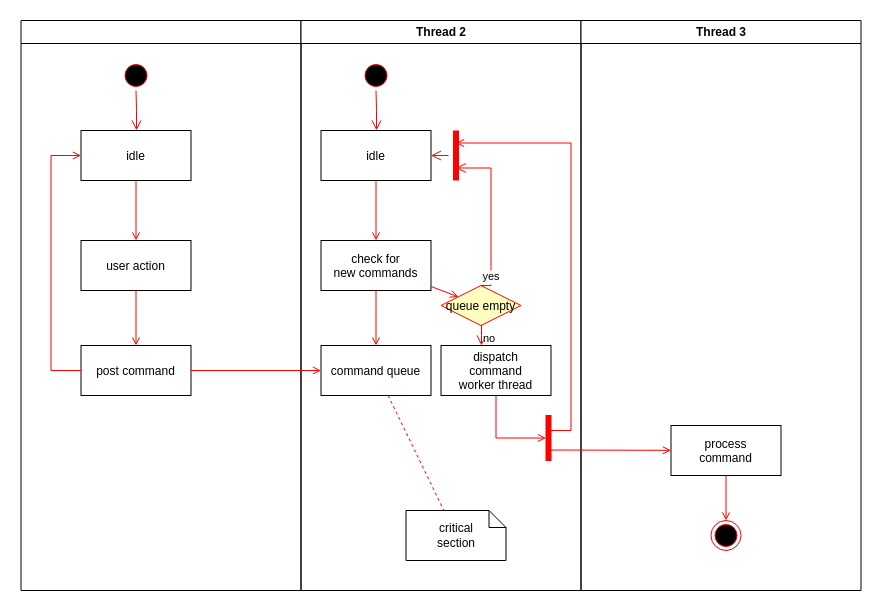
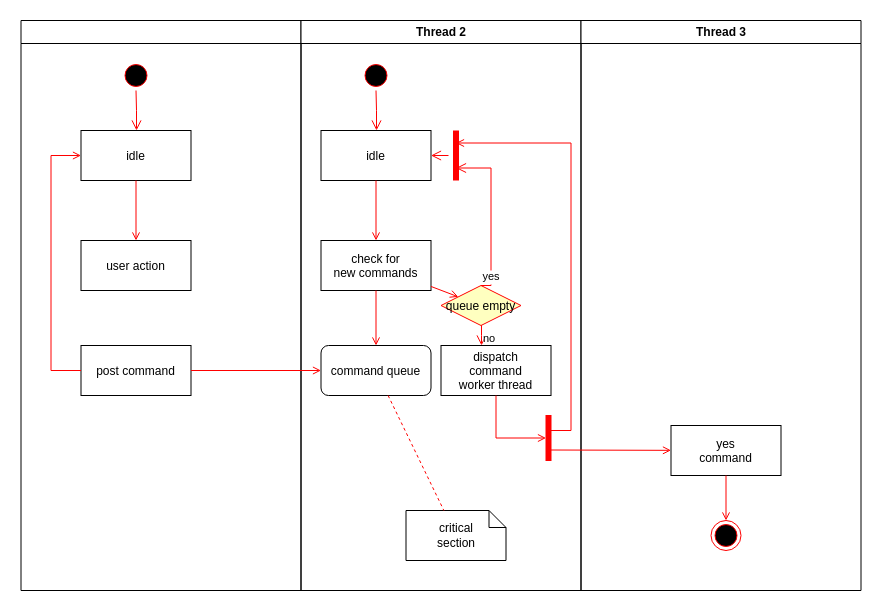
- <mxCell id="9" value="" style="endArrow=open;strokeColor=#FF0000;endFill=1;rounded=0" edge="1" parent="2" source="6" target="8"><mxGeometry relative="1" as="geometry" /></mxCell>
- <mxCell id="17" value="command queue" style="" vertex="1" parent="11"><mxGeometry x="20" y="325" width="110" height="50" as="geometry" /></mxCell>
+ <mxCell id="17" value="command queue" style="rounded=1;" vertex="1" parent="11"><mxGeometry x="20" y="325" width="110" height="50" as="geometry" /></mxCell>
- <mxCell id="31" value="process&#10;command" style="" vertex="1" parent="30"><mxGeometry x="90" y="405" width="110" height="50" as="geometry" /></mxCell>
+ <mxCell id="31" value="yes&#10;command" style="" vertex="1" parent="30"><mxGeometry x="90" y="405" width="110" height="50" as="geometry" /></mxCell>
